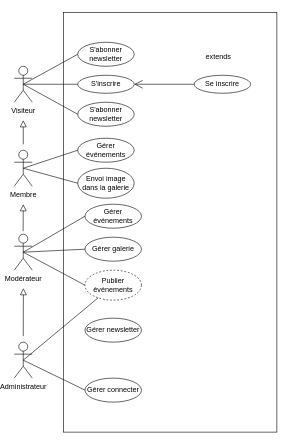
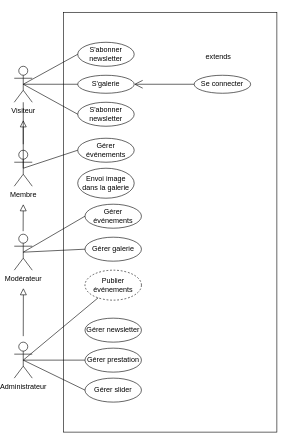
- <mxCell id="11" value="S'inscrire" style="ellipse;whiteSpace=wrap;html=1;" vertex="1" parent="1"><mxGeometry x="125.83" y="125" width="94.17" height="30" as="geometry" /></mxCell>
+ <mxCell id="11" value="S'galerie" style="ellipse;whiteSpace=wrap;html=1;" vertex="1" parent="1"><mxGeometry x="125.83" y="125" width="94.17" height="30" as="geometry" /></mxCell>
- <mxCell id="13" value="Se inscrire" style="ellipse;whiteSpace=wrap;html=1;" vertex="1" parent="1"><mxGeometry x="320" y="125" width="94.17" height="30" as="geometry" /></mxCell>
+ <mxCell id="13" value="Se connecter" style="ellipse;whiteSpace=wrap;html=1;" vertex="1" parent="1"><mxGeometry x="320" y="125" width="94.17" height="30" as="geometry" /></mxCell>
- <mxCell id="23" value="" style="endArrow=none;html=1;exitX=0.5;exitY=0.5;exitDx=0;exitDy=0;exitPerimeter=0;entryX=0;entryY=0.5;entryDx=0;entryDy=0;" edge="1" parent="1" source="7" target="21"><mxGeometry width="50" height="50" relative="1" as="geometry"><mxPoint x="50" y="280" as="sourcePoint" /><mxPoint x="140.83" y="330" as="targetPoint" /></mxGeometry></mxCell>
+ <mxCell id="23" value="" style="endArrow=none;html=1;exitX=0.5;exitY=0.5;exitDx=0;exitDy=0;exitPerimeter=0;" edge="1" parent="1" source="7" target="4"><mxGeometry width="50" height="50" relative="1" as="geometry"><mxPoint x="50" y="280" as="sourcePoint" /><mxPoint x="140.83" y="330" as="targetPoint" /></mxGeometry></mxCell>
- <mxCell id="35" value="" style="endArrow=none;html=1;exitX=0.5;exitY=0.5;exitDx=0;exitDy=0;exitPerimeter=0;entryX=0;entryY=0.5;entryDx=0;entryDy=0;" edge="1" parent="1" source="2" target="25"><mxGeometry width="50" height="50" relative="1" as="geometry"><mxPoint x="45" y="435" as="sourcePoint" /><mxPoint x="147.92" y="425" as="targetPoint" /></mxGeometry></mxCell>
+ <mxCell id="31" value="" style="endArrow=none;html=1;exitX=0.5;exitY=0.5;exitDx=0;exitDy=0;exitPerimeter=0;entryX=0;entryY=0.5;entryDx=0;entryDy=0;" edge="1" parent="1" source="3" target="28"><mxGeometry width="50" height="50" relative="1" as="geometry"><mxPoint x="45" y="570" as="sourcePoint" /><mxPoint x="147.91" y="560" as="targetPoint" /></mxGeometry></mxCell>
+ <mxCell id="28" value="Gérer prestation" style="ellipse;whiteSpace=wrap;html=1;" vertex="1" parent="1"><mxGeometry x="137.91" y="580" width="94.17" height="40" as="geometry" /></mxCell>
- <mxCell id="29" value="Gérer connecter" style="ellipse;whiteSpace=wrap;html=1;" vertex="1" parent="1"><mxGeometry x="137.92" y="630" width="94.17" height="40" as="geometry" /></mxCell>
+ <mxCell id="29" value="Gérer slider" style="ellipse;whiteSpace=wrap;html=1;" vertex="1" parent="1"><mxGeometry x="137.92" y="630" width="94.17" height="40" as="geometry" /></mxCell>
